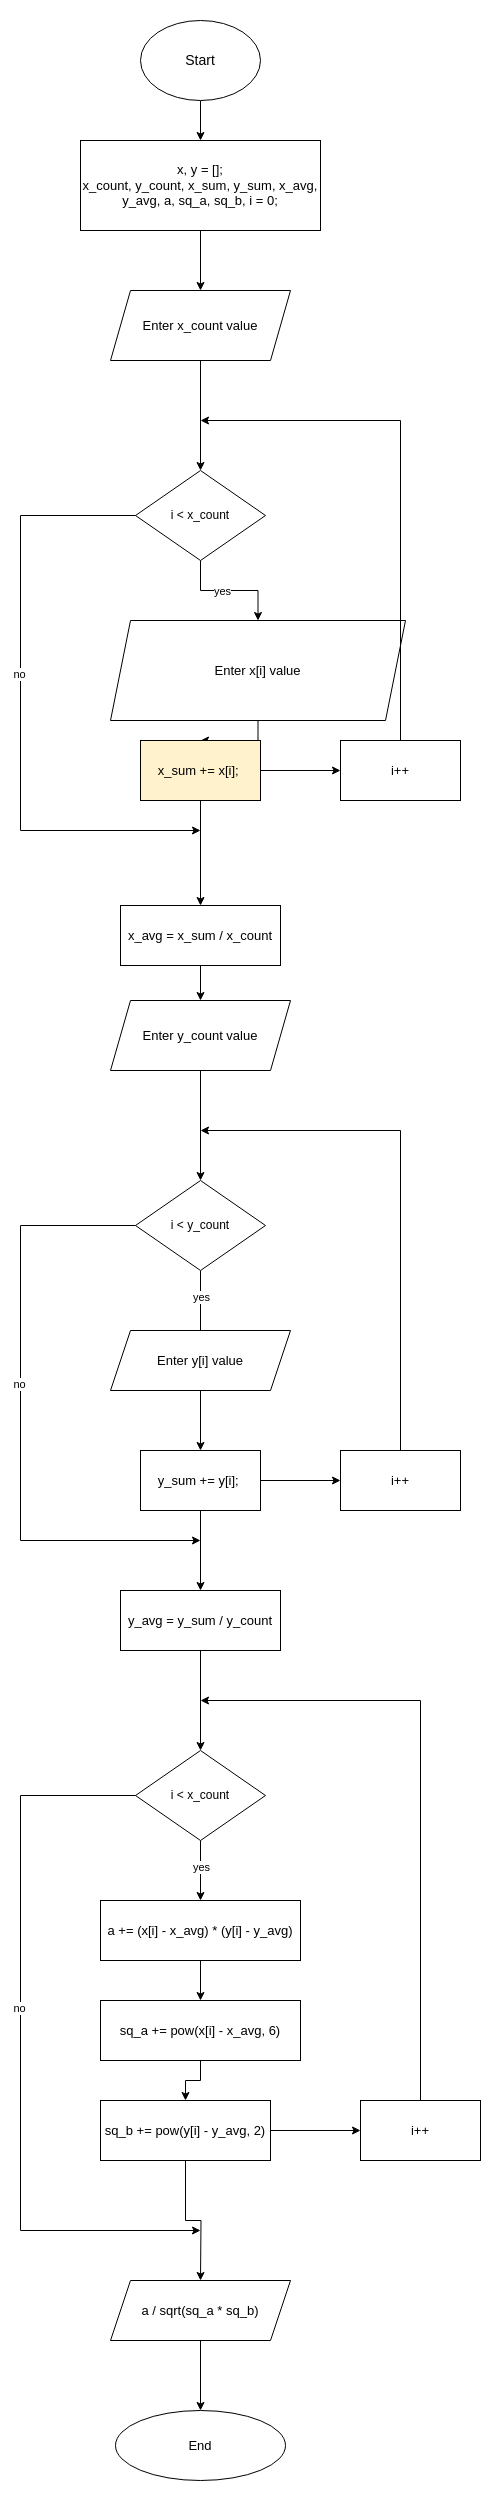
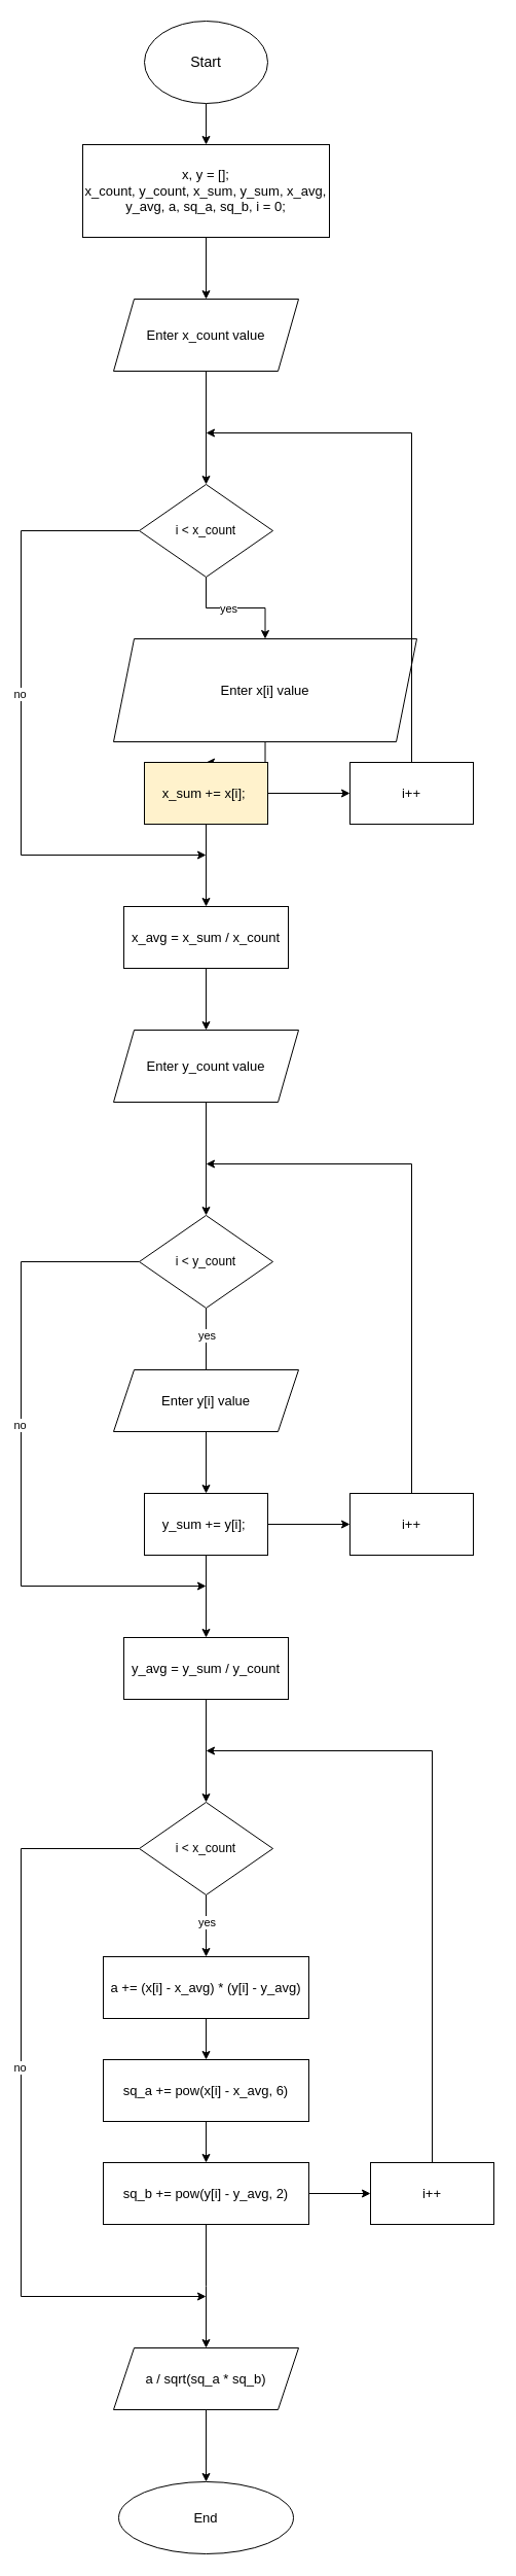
- <mxCell id="21" value="&lt;font style=&quot;font-size: 13px;&quot;&gt;x_avg = x_sum / x_count&lt;/font&gt;" style="whiteSpace=wrap;html=1;" vertex="1" parent="1"><mxGeometry x="120" y="905" width="160" height="60" as="geometry" /></mxCell>
+ <mxCell id="21" value="&lt;font style=&quot;font-size: 13px;&quot;&gt;x_avg = x_sum / x_count&lt;/font&gt;" style="whiteSpace=wrap;html=1;" vertex="1" parent="1"><mxGeometry x="120" y="880" width="160" height="60" as="geometry" /></mxCell>
- <mxCell id="51" value="&lt;font style=&quot;font-size: 13px;&quot;&gt;sq_b += pow(y[i] - y_avg, 2)&lt;/font&gt;" style="rounded=0;whiteSpace=wrap;html=1;" vertex="1" parent="1"><mxGeometry x="100" y="2100" width="170" height="60" as="geometry" /></mxCell>
+ <mxCell id="51" value="&lt;font style=&quot;font-size: 13px;&quot;&gt;sq_b += pow(y[i] - y_avg, 2)&lt;/font&gt;" style="rounded=0;whiteSpace=wrap;html=1;" vertex="1" parent="1"><mxGeometry x="100" y="2100" width="200" height="60" as="geometry" /></mxCell>
